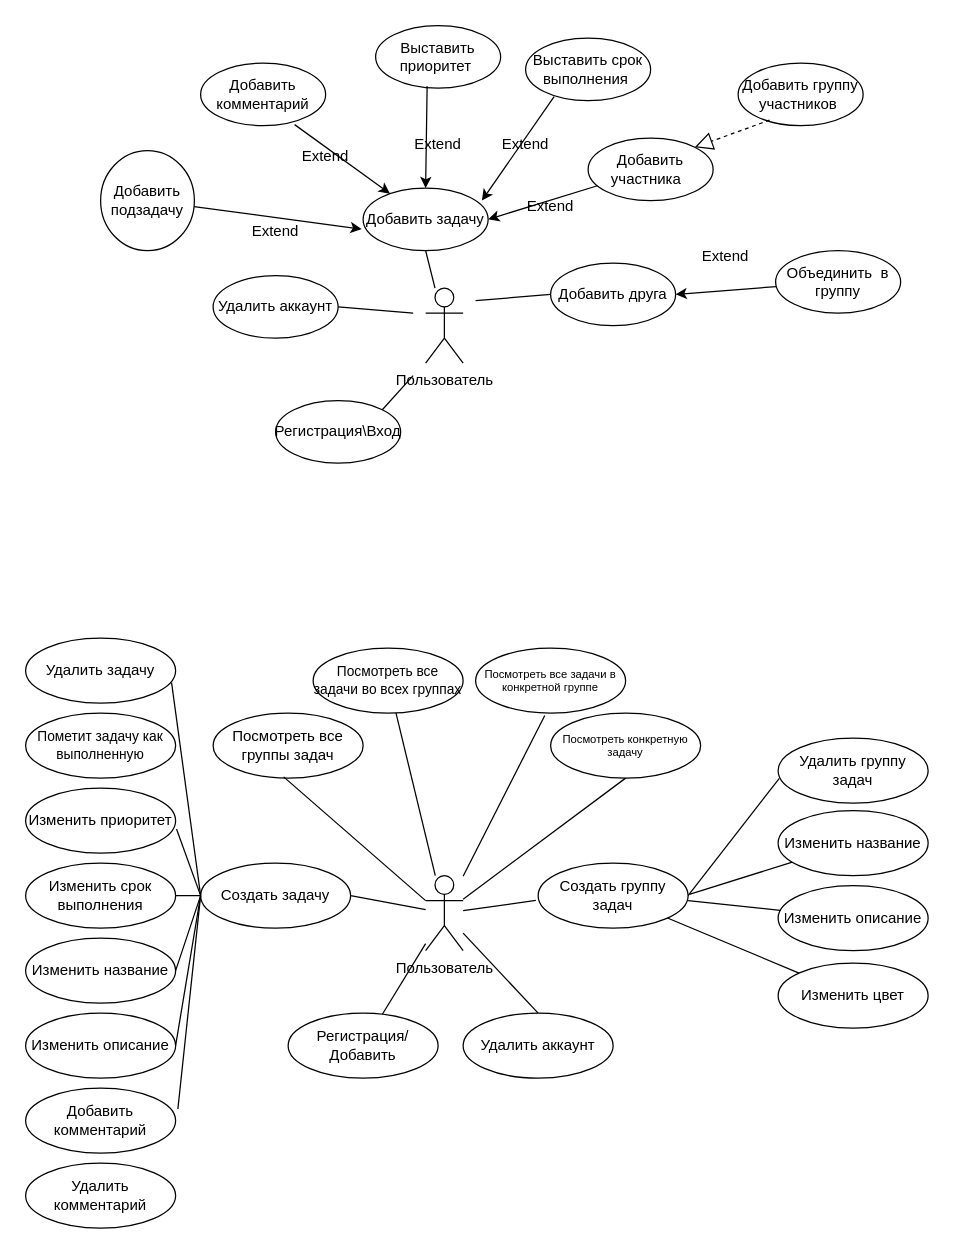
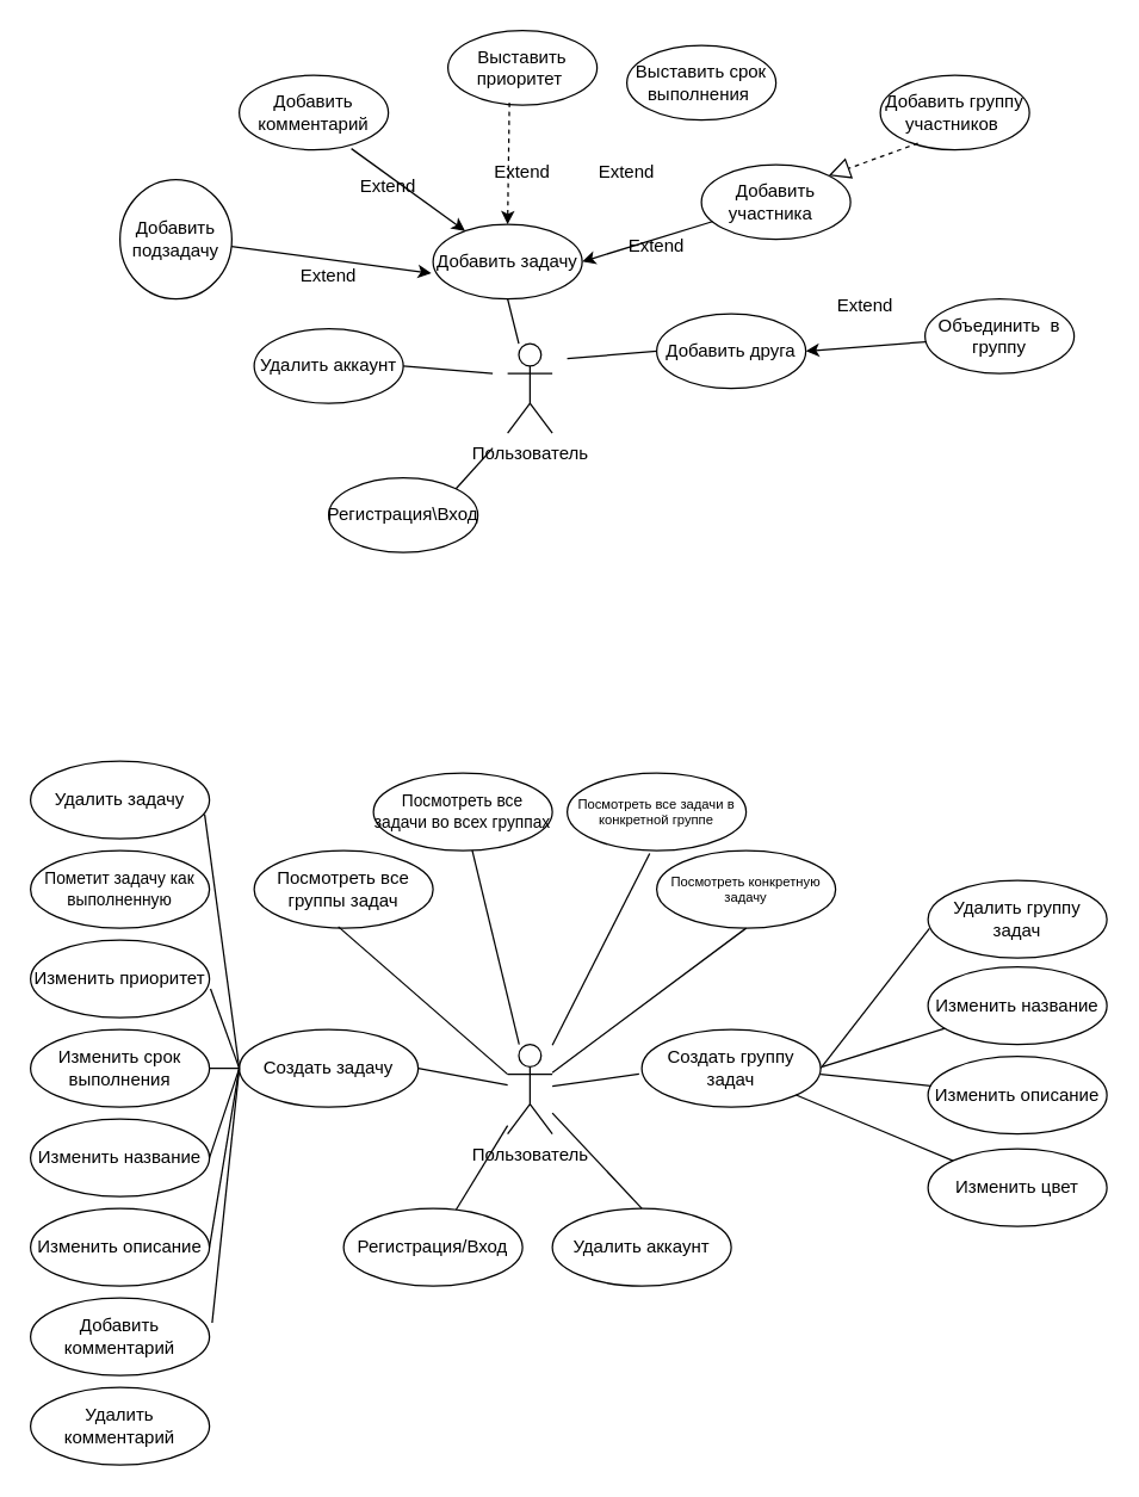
- <mxCell id="12" value="" style="endArrow=classic;html=1;rounded=0;exitX=0.412;exitY=0.968;exitDx=0;exitDy=0;exitPerimeter=0;entryX=0.5;entryY=0;entryDx=0;entryDy=0;" parent="1" source="7" target="6" edge="1"><mxGeometry width="50" height="50" relative="1" as="geometry"><mxPoint x="340" y="290" as="sourcePoint" /><mxPoint x="390" y="240" as="targetPoint" /></mxGeometry></mxCell>
+ <mxCell id="12" value="" style="endArrow=classic;html=1;rounded=0;exitX=0.412;exitY=0.968;exitDx=0;exitDy=0;exitPerimeter=0;entryX=0.5;entryY=0;entryDx=0;entryDy=0;dashed=1;" parent="1" source="7" target="6" edge="1"><mxGeometry width="50" height="50" relative="1" as="geometry"><mxPoint x="340" y="290" as="sourcePoint" /><mxPoint x="390" y="240" as="targetPoint" /></mxGeometry></mxCell>
- <mxCell id="14" value="" style="endArrow=classic;html=1;rounded=0;exitX=0.228;exitY=0.936;exitDx=0;exitDy=0;exitPerimeter=0;entryX=0.95;entryY=0.2;entryDx=0;entryDy=0;entryPerimeter=0;" parent="1" source="9" target="6" edge="1"><mxGeometry width="50" height="50" relative="1" as="geometry"><mxPoint x="340" y="290" as="sourcePoint" /><mxPoint x="390" y="240" as="targetPoint" /></mxGeometry></mxCell>
- <mxCell id="31" value="Регистрация/Добавить" style="ellipse;whiteSpace=wrap;html=1;" vertex="1" parent="1"><mxGeometry x="230" y="810" width="120" height="52" as="geometry" /></mxCell>
+ <mxCell id="31" value="Регистрация/Вход" style="ellipse;whiteSpace=wrap;html=1;" vertex="1" parent="1"><mxGeometry x="230" y="810" width="120" height="52" as="geometry" /></mxCell>
